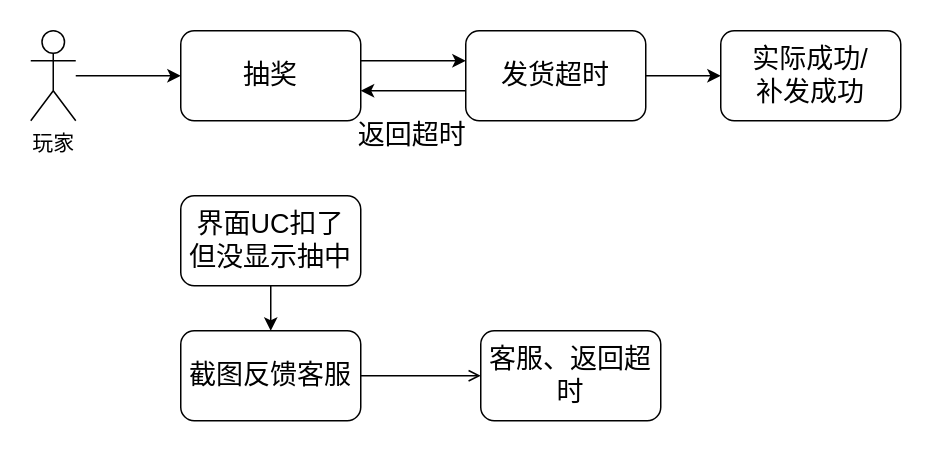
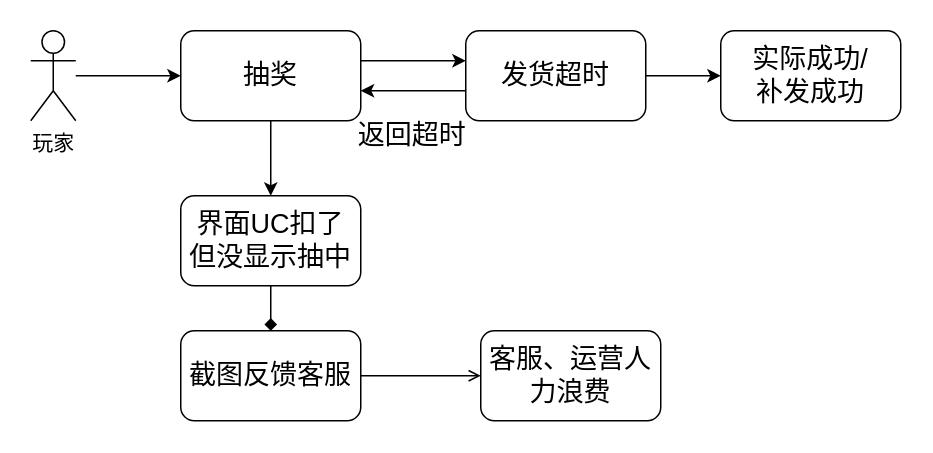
+ <mxCell id="5" value="" style="edgeStyle=orthogonalEdgeStyle;rounded=0;orthogonalLoop=1;jettySize=auto;html=1;fontSize=18;" edge="1" parent="1" source="6" target="12"><mxGeometry relative="1" as="geometry" /></mxCell>
- <mxCell id="11" value="" style="edgeStyle=orthogonalEdgeStyle;rounded=0;orthogonalLoop=1;jettySize=auto;html=1;fontSize=18;" edge="1" parent="1" source="12" target="14"><mxGeometry relative="1" as="geometry" /></mxCell>
+ <mxCell id="11" value="" style="edgeStyle=orthogonalEdgeStyle;rounded=0;orthogonalLoop=1;jettySize=auto;html=1;fontSize=18;endArrow=diamond;" edge="1" parent="1" source="12" target="14"><mxGeometry relative="1" as="geometry" /></mxCell>
- <mxCell id="15" value="&lt;font style=&quot;font-size: 18px;&quot;&gt;客服、返回超时&lt;/font&gt;" style="whiteSpace=wrap;html=1;rounded=1;" vertex="1" parent="1"><mxGeometry x="320" y="220" width="120" height="60" as="geometry" /></mxCell>
+ <mxCell id="15" value="&lt;font style=&quot;font-size: 18px;&quot;&gt;客服、运营人力浪费&lt;/font&gt;" style="whiteSpace=wrap;html=1;rounded=1;" vertex="1" parent="1"><mxGeometry x="320" y="220" width="120" height="60" as="geometry" /></mxCell>
